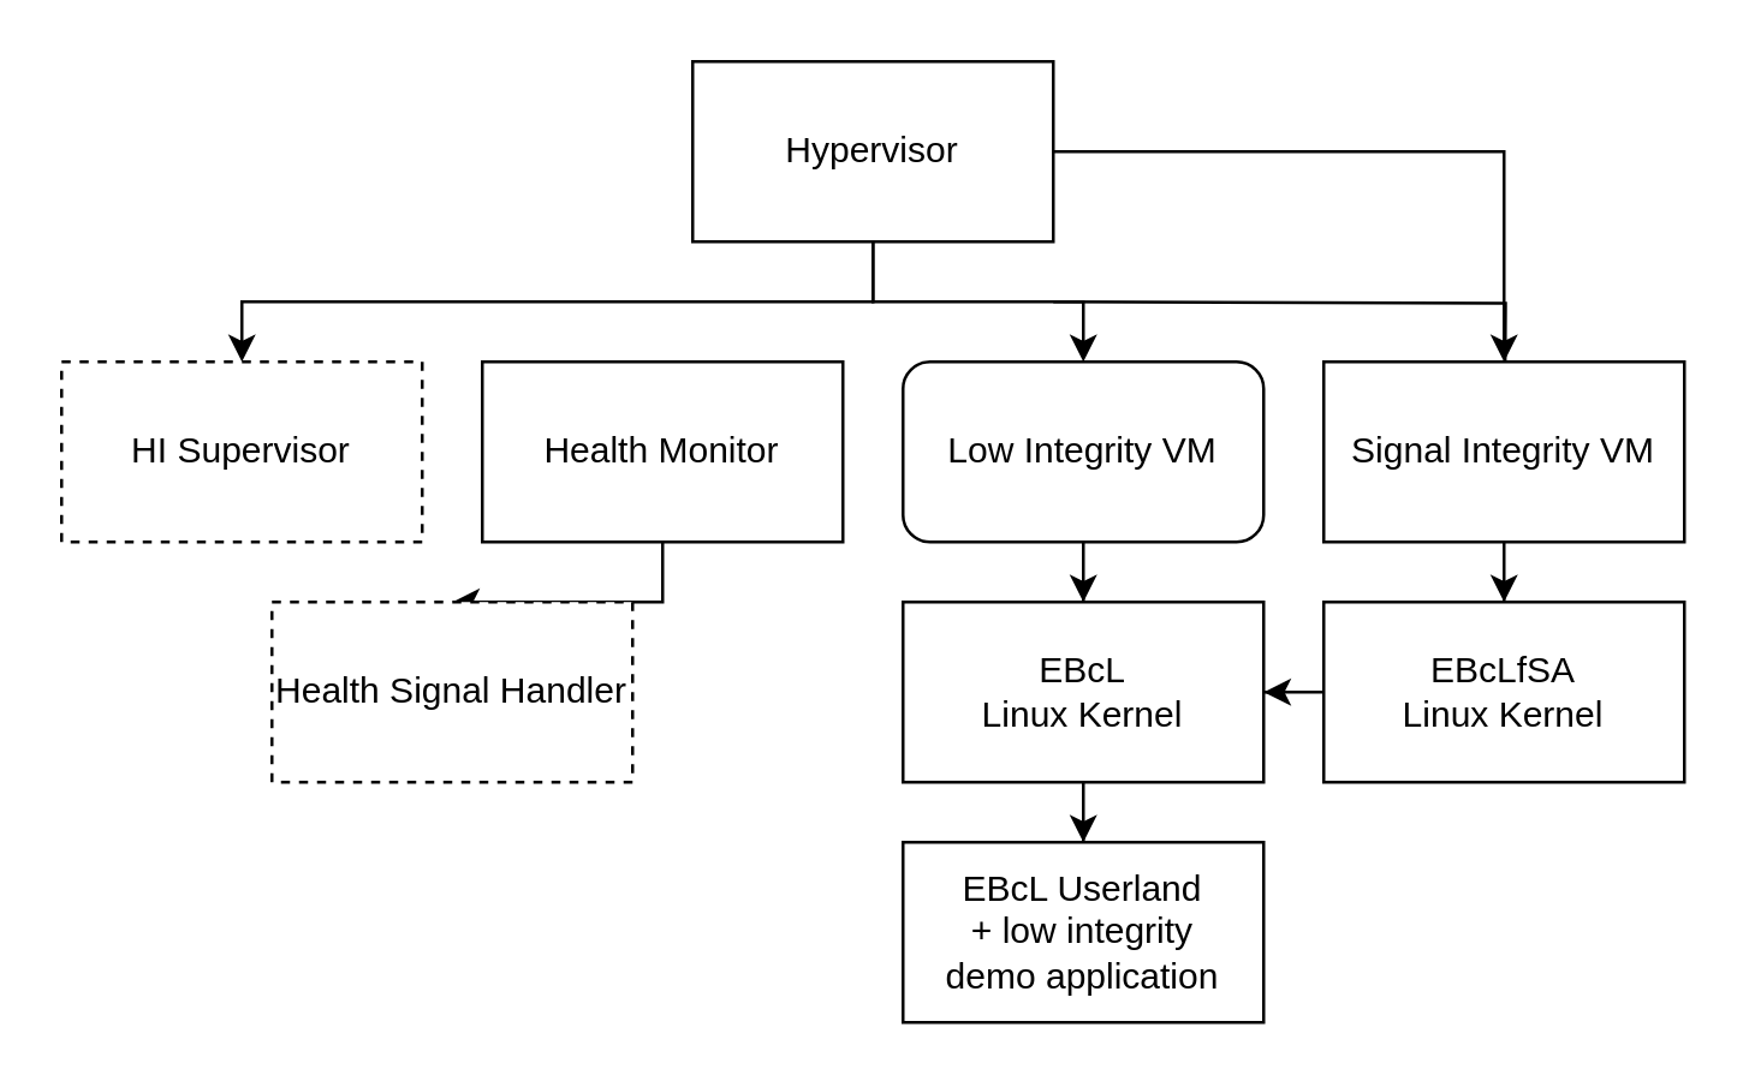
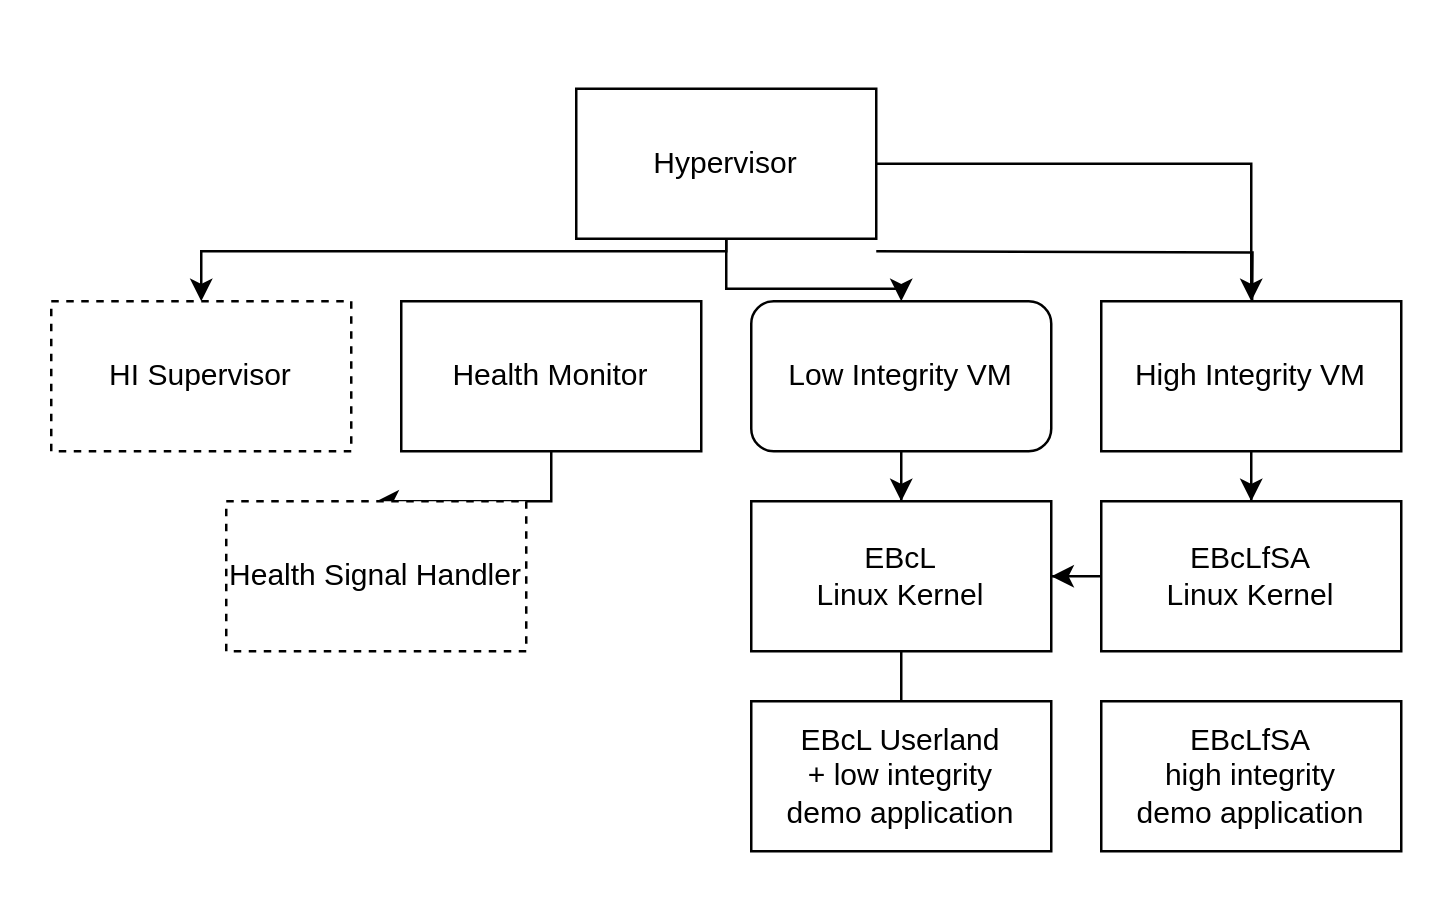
- <mxCell id="6" value="Hypervisor" style="rounded=0;whiteSpace=wrap;html=1;" vertex="1" parent="1"><mxGeometry x="230" y="20" width="120" height="60" as="geometry" /></mxCell>
+ <mxCell id="6" value="Hypervisor" style="rounded=0;whiteSpace=wrap;html=1;" vertex="1" parent="1"><mxGeometry x="230" y="35" width="120" height="60" as="geometry" /></mxCell>
- <mxCell id="13" value="Signal Integrity VM" style="rounded=0;whiteSpace=wrap;html=1;" vertex="1" parent="1"><mxGeometry x="440" y="120" width="120" height="60" as="geometry" /></mxCell>
+ <mxCell id="13" value="High Integrity VM" style="rounded=0;whiteSpace=wrap;html=1;" vertex="1" parent="1"><mxGeometry x="440" y="120" width="120" height="60" as="geometry" /></mxCell>
- <mxCell id="14" style="edgeStyle=orthogonalEdgeStyle;rounded=0;orthogonalLoop=1;jettySize=auto;html=1;" edge="1" parent="1" source="15" target="18"><mxGeometry relative="1" as="geometry" /></mxCell>
+ <mxCell id="14" style="edgeStyle=orthogonalEdgeStyle;rounded=0;orthogonalLoop=1;jettySize=auto;html=1;endArrow=none;" edge="1" parent="1" source="15" target="18"><mxGeometry relative="1" as="geometry" /></mxCell>
+ <mxCell id="19" value="EBcLfSA&lt;br&gt;high integrity&lt;br&gt;demo application" style="rounded=0;whiteSpace=wrap;html=1;" vertex="1" parent="1"><mxGeometry x="440" y="280" width="120" height="60" as="geometry" /></mxCell>
